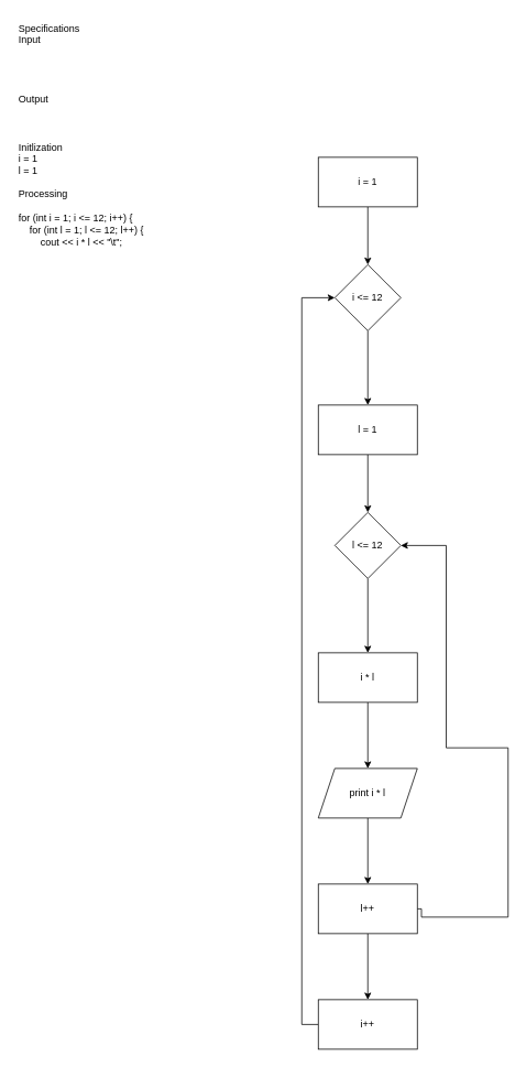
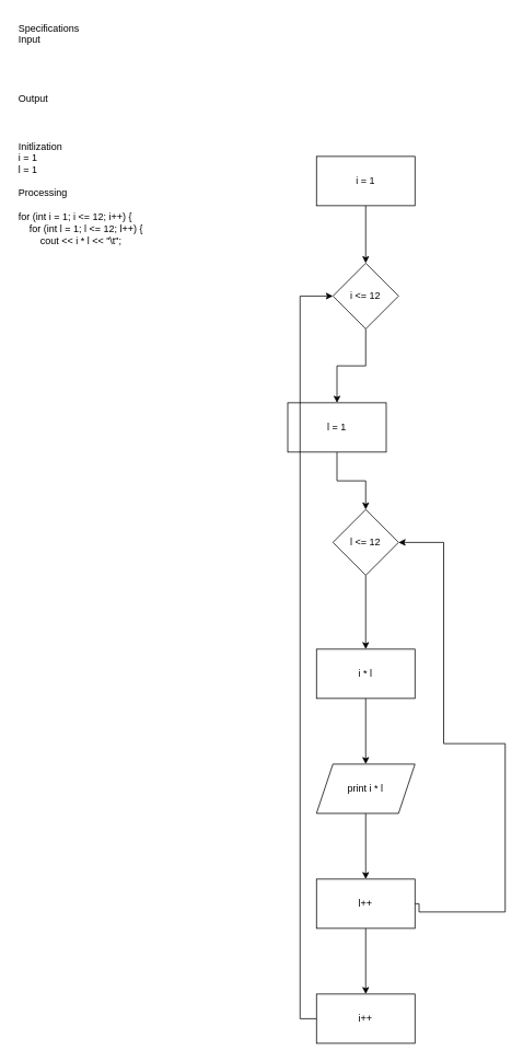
- <mxCell id="8" value="l = 1" style="whiteSpace=wrap;html=1;" vertex="1" parent="1"><mxGeometry x="385" y="490" width="120" height="60" as="geometry" /></mxCell>
+ <mxCell id="8" value="l = 1" style="whiteSpace=wrap;html=1;" vertex="1" parent="1"><mxGeometry x="350" y="490" width="120" height="60" as="geometry" /></mxCell>
